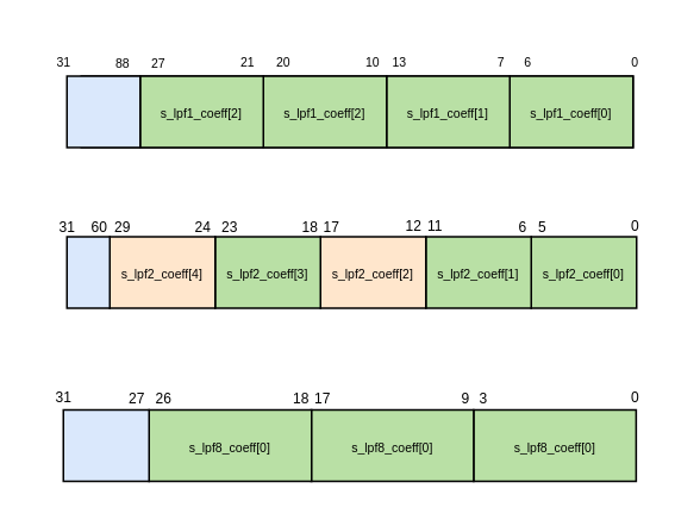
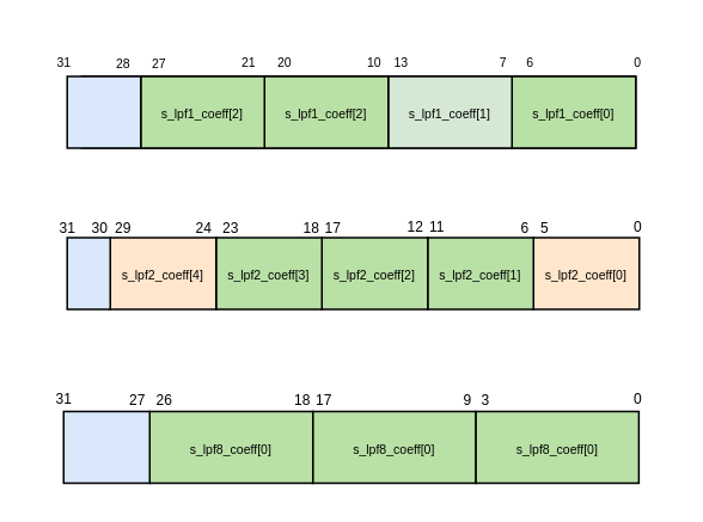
- <mxCell id="20" value="88" style="text;html=1;align=center;verticalAlign=middle;resizable=0;points=[];autosize=1;strokeColor=none;fillColor=none;fontFamily=Helvetica;fontSize=7;fontColor=default;" vertex="1" parent="1"><mxGeometry x="48" y="21" width="40" height="30" as="geometry" /></mxCell>
+ <mxCell id="20" value="28" style="text;html=1;align=center;verticalAlign=middle;resizable=0;points=[];autosize=1;strokeColor=none;fillColor=none;fontFamily=Helvetica;fontSize=7;fontColor=default;" vertex="1" parent="1"><mxGeometry x="48" y="21" width="40" height="30" as="geometry" /></mxCell>
- <mxCell id="8" value="&lt;font style=&quot;font-size: 7px;&quot;&gt;s_lpf1_coeff[1]&lt;/font&gt;" style="rounded=0;whiteSpace=wrap;html=1;fillColor=#B9E0A5;" vertex="1" parent="1"><mxGeometry x="216" y="42" width="69" height="40" as="geometry" /></mxCell>
+ <mxCell id="8" value="&lt;font style=&quot;font-size: 7px;&quot;&gt;s_lpf1_coeff[1]&lt;/font&gt;" style="rounded=0;whiteSpace=wrap;html=1;fillColor=#d5e8d4;" vertex="1" parent="1"><mxGeometry x="216" y="42" width="69" height="40" as="geometry" /></mxCell>
- <mxCell id="38" value="60" style="text;html=1;align=center;verticalAlign=middle;resizable=0;points=[];autosize=1;strokeColor=none;fillColor=none;fontFamily=Helvetica;fontSize=8;fontColor=default;" vertex="1" parent="1"><mxGeometry x="39.5" y="117" width="30" height="20" as="geometry" /></mxCell>
+ <mxCell id="38" value="30" style="text;html=1;align=center;verticalAlign=middle;resizable=0;points=[];autosize=1;strokeColor=none;fillColor=none;fontFamily=Helvetica;fontSize=8;fontColor=default;" vertex="1" parent="1"><mxGeometry x="39.5" y="117" width="30" height="20" as="geometry" /></mxCell>
- <mxCell id="24" value="&lt;font style=&quot;font-size: 7px;&quot;&gt;s_lpf2_coeff[2]&lt;/font&gt;" style="rounded=0;whiteSpace=wrap;html=1;fillColor=#ffe6cc;" vertex="1" parent="1"><mxGeometry x="179" y="132" width="59" height="40" as="geometry" /></mxCell>
+ <mxCell id="24" value="&lt;font style=&quot;font-size: 7px;&quot;&gt;s_lpf2_coeff[2]&lt;/font&gt;" style="rounded=0;whiteSpace=wrap;html=1;fillColor=#B9E0A5;" vertex="1" parent="1"><mxGeometry x="179" y="132" width="59" height="40" as="geometry" /></mxCell>
- <mxCell id="22" value="&lt;font style=&quot;font-size: 7px;&quot;&gt;s_lpf2_coeff[0]&lt;/font&gt;" style="rounded=0;whiteSpace=wrap;html=1;fillColor=#B9E0A5;" vertex="1" parent="1"><mxGeometry x="297" y="132" width="59" height="40" as="geometry" /></mxCell>
+ <mxCell id="22" value="&lt;font style=&quot;font-size: 7px;&quot;&gt;s_lpf2_coeff[0]&lt;/font&gt;" style="rounded=0;whiteSpace=wrap;html=1;fillColor=#ffe6cc;" vertex="1" parent="1"><mxGeometry x="297" y="132" width="59" height="40" as="geometry" /></mxCell>
